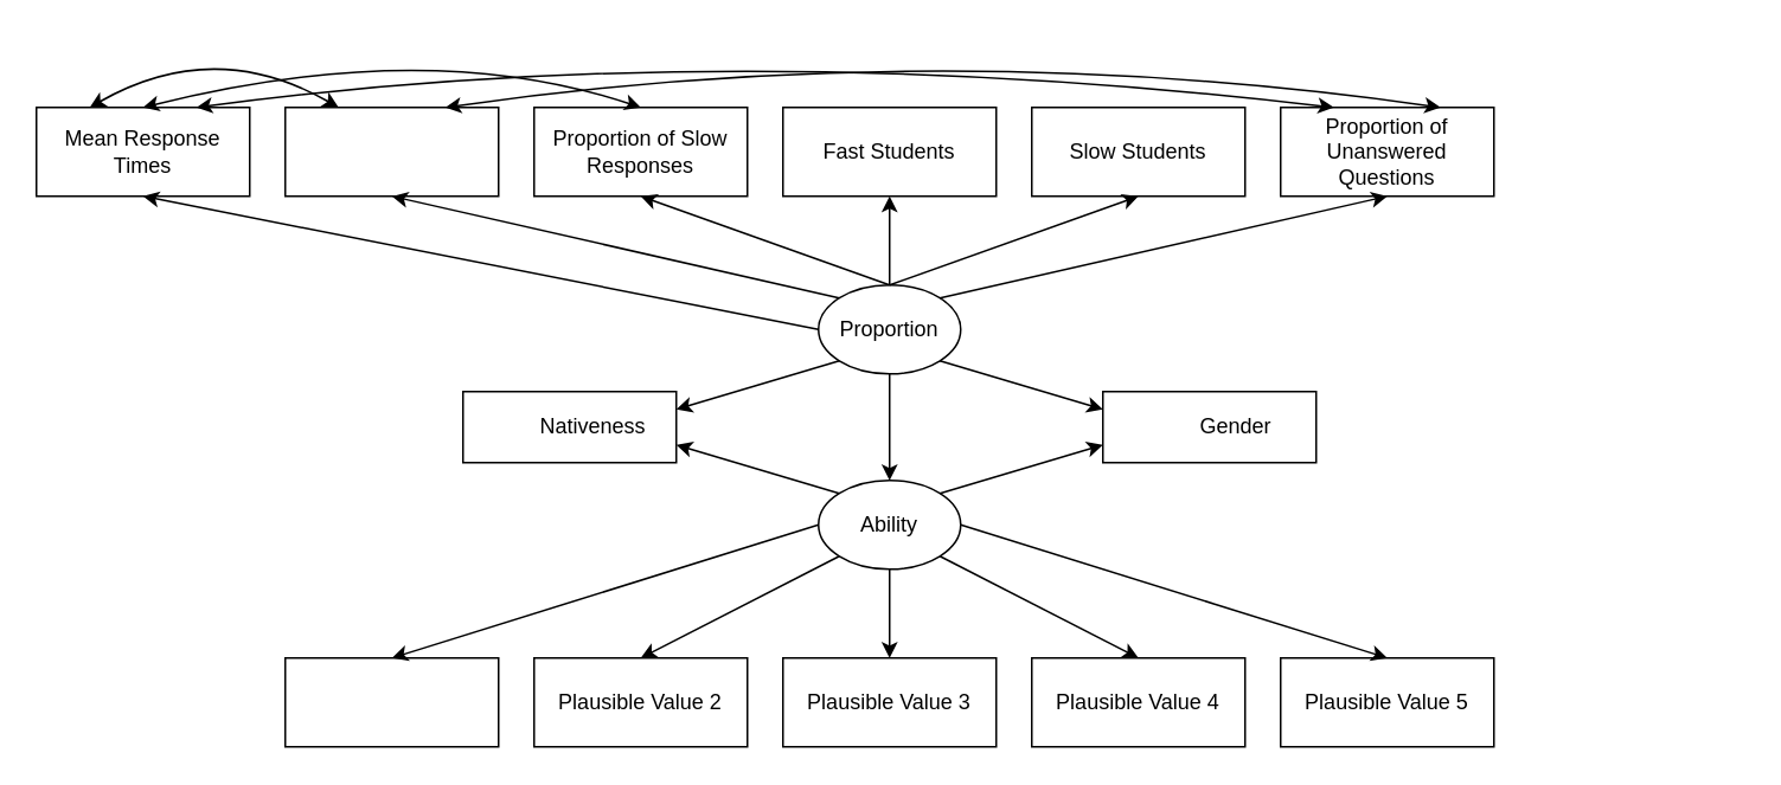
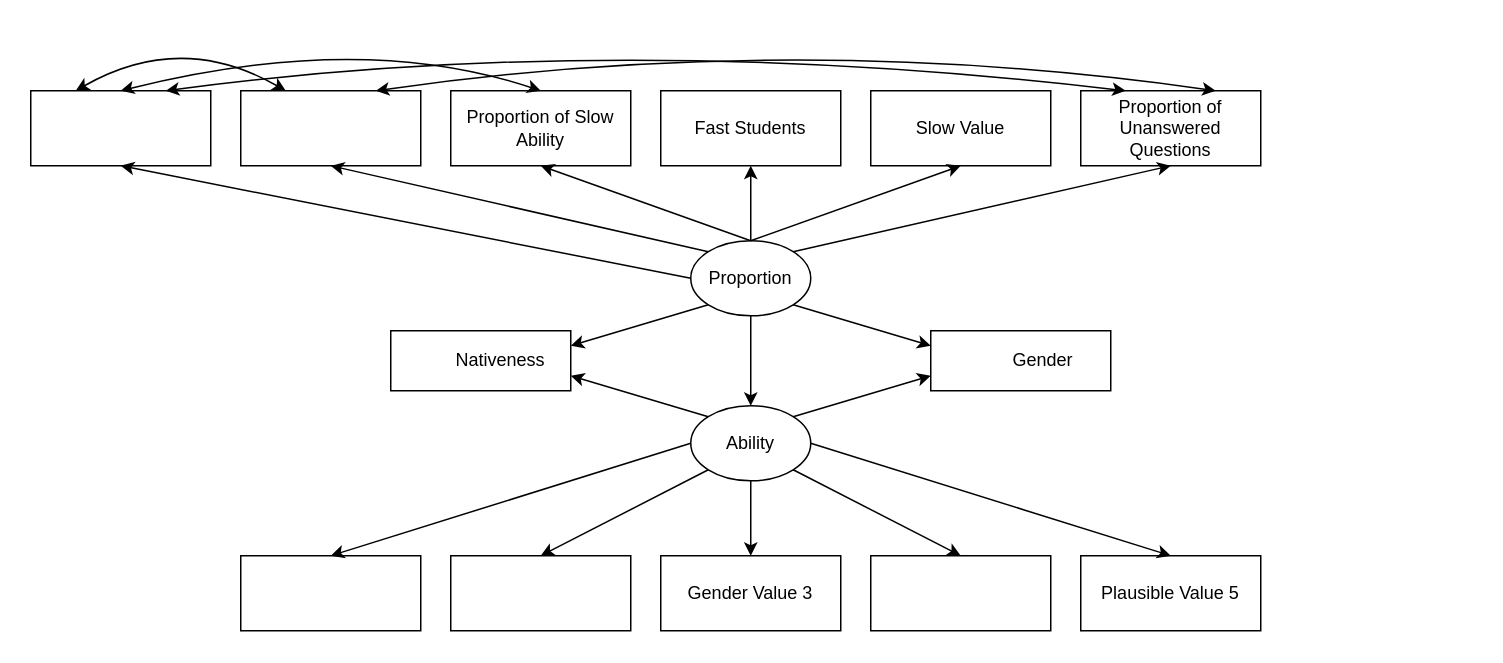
- <mxCell id="16" value="Mean Response Times" style="text;strokeColor=none;align=center;fillColor=none;html=1;verticalAlign=middle;whiteSpace=wrap;rounded=0;" parent="1" vertex="1"><mxGeometry x="30" y="70" width="100" height="30" as="geometry" /></mxCell>
- <mxCell id="17" value="Proportion of Slow Responses" style="text;strokeColor=none;align=center;fillColor=none;html=1;verticalAlign=middle;whiteSpace=wrap;rounded=0;" parent="1" vertex="1"><mxGeometry x="305" y="70" width="110" height="30" as="geometry" /></mxCell>
+ <mxCell id="17" value="Proportion of Slow Ability" style="text;strokeColor=none;align=center;fillColor=none;html=1;verticalAlign=middle;whiteSpace=wrap;rounded=0;" parent="1" vertex="1"><mxGeometry x="305" y="70" width="110" height="30" as="geometry" /></mxCell>
- <mxCell id="20" value="Slow Students" style="text;strokeColor=none;align=center;fillColor=none;html=1;verticalAlign=middle;whiteSpace=wrap;rounded=0;" parent="1" vertex="1"><mxGeometry x="595" y="70" width="90" height="30" as="geometry" /></mxCell>
+ <mxCell id="20" value="Slow Value" style="text;strokeColor=none;align=center;fillColor=none;html=1;verticalAlign=middle;whiteSpace=wrap;rounded=0;" parent="1" vertex="1"><mxGeometry x="595" y="70" width="90" height="30" as="geometry" /></mxCell>
- <mxCell id="37" value="Plausible Value 2" style="text;strokeColor=none;align=center;fillColor=none;html=1;verticalAlign=middle;whiteSpace=wrap;rounded=0;" parent="1" vertex="1"><mxGeometry x="300" y="380" width="120" height="30" as="geometry" /></mxCell>
- <mxCell id="38" value="Plausible Value 3" style="text;strokeColor=none;align=center;fillColor=none;html=1;verticalAlign=middle;whiteSpace=wrap;rounded=0;" parent="1" vertex="1"><mxGeometry x="440" y="380" width="120" height="30" as="geometry" /></mxCell>
+ <mxCell id="38" value="Gender Value 3" style="text;strokeColor=none;align=center;fillColor=none;html=1;verticalAlign=middle;whiteSpace=wrap;rounded=0;" parent="1" vertex="1"><mxGeometry x="440" y="380" width="120" height="30" as="geometry" /></mxCell>
- <mxCell id="39" value="Plausible Value 4" style="text;strokeColor=none;align=center;fillColor=none;html=1;verticalAlign=middle;whiteSpace=wrap;rounded=0;" parent="1" vertex="1"><mxGeometry x="580" y="380" width="120" height="30" as="geometry" /></mxCell>
